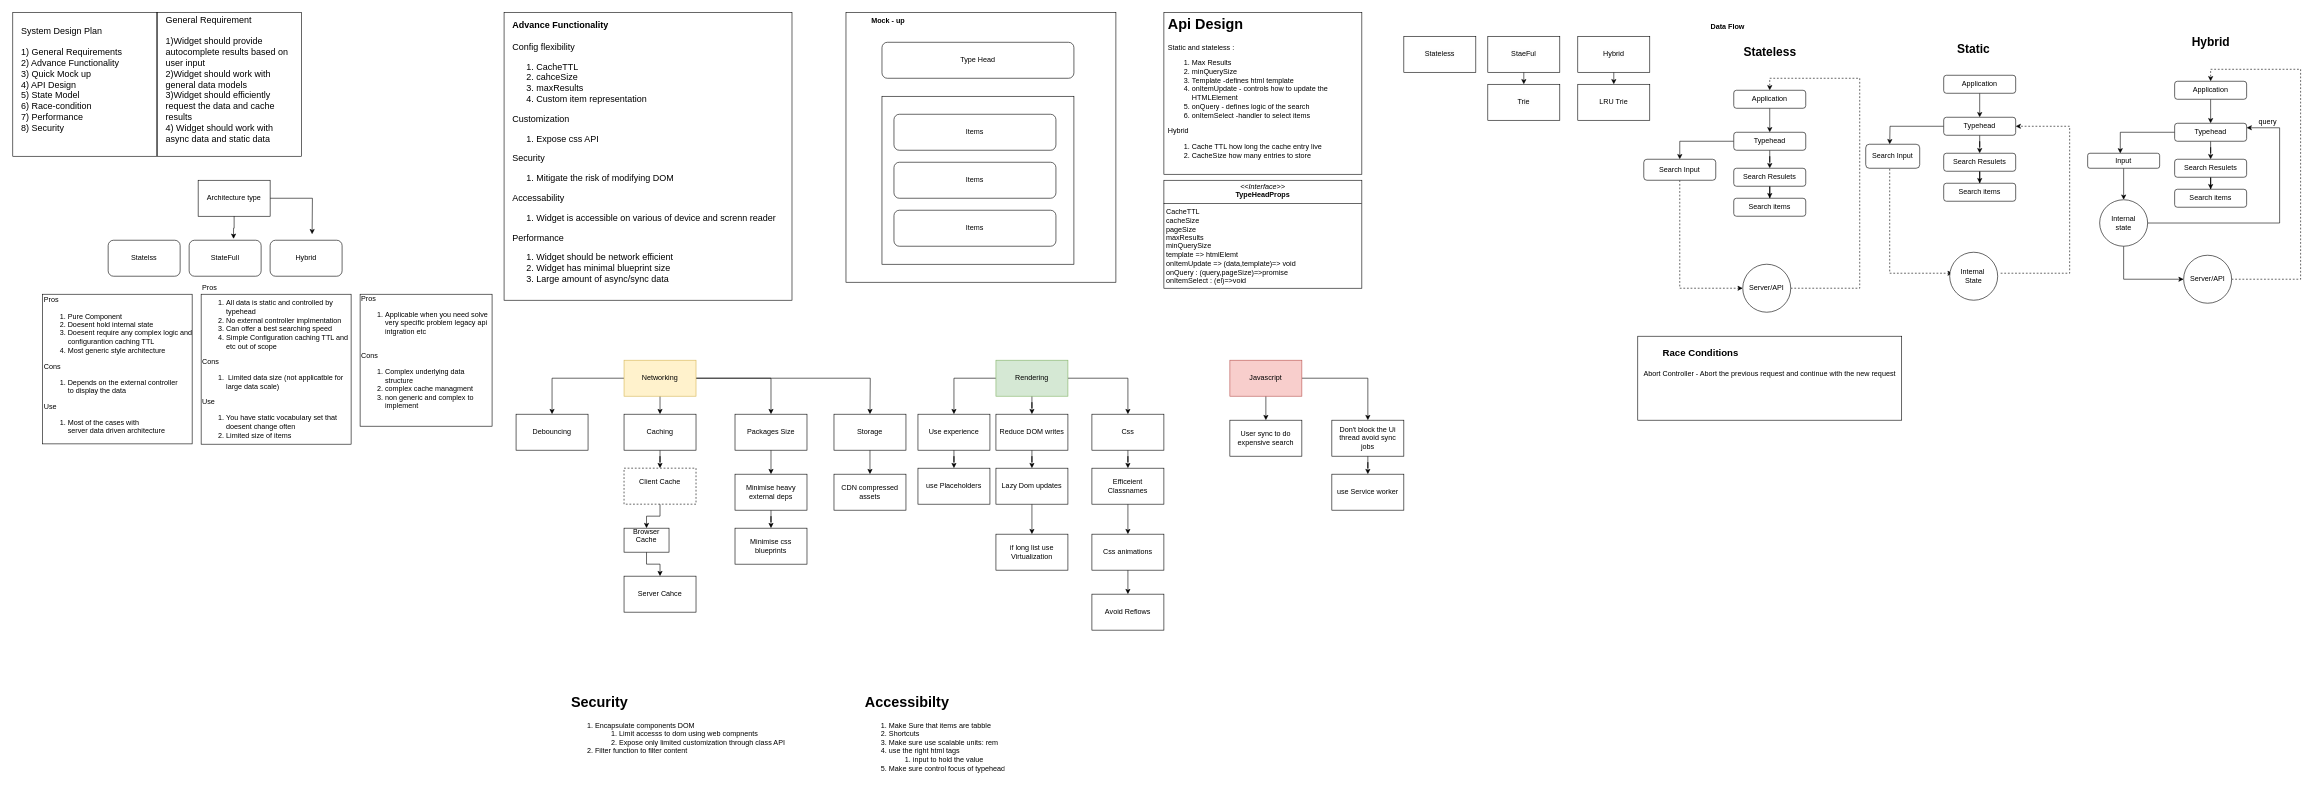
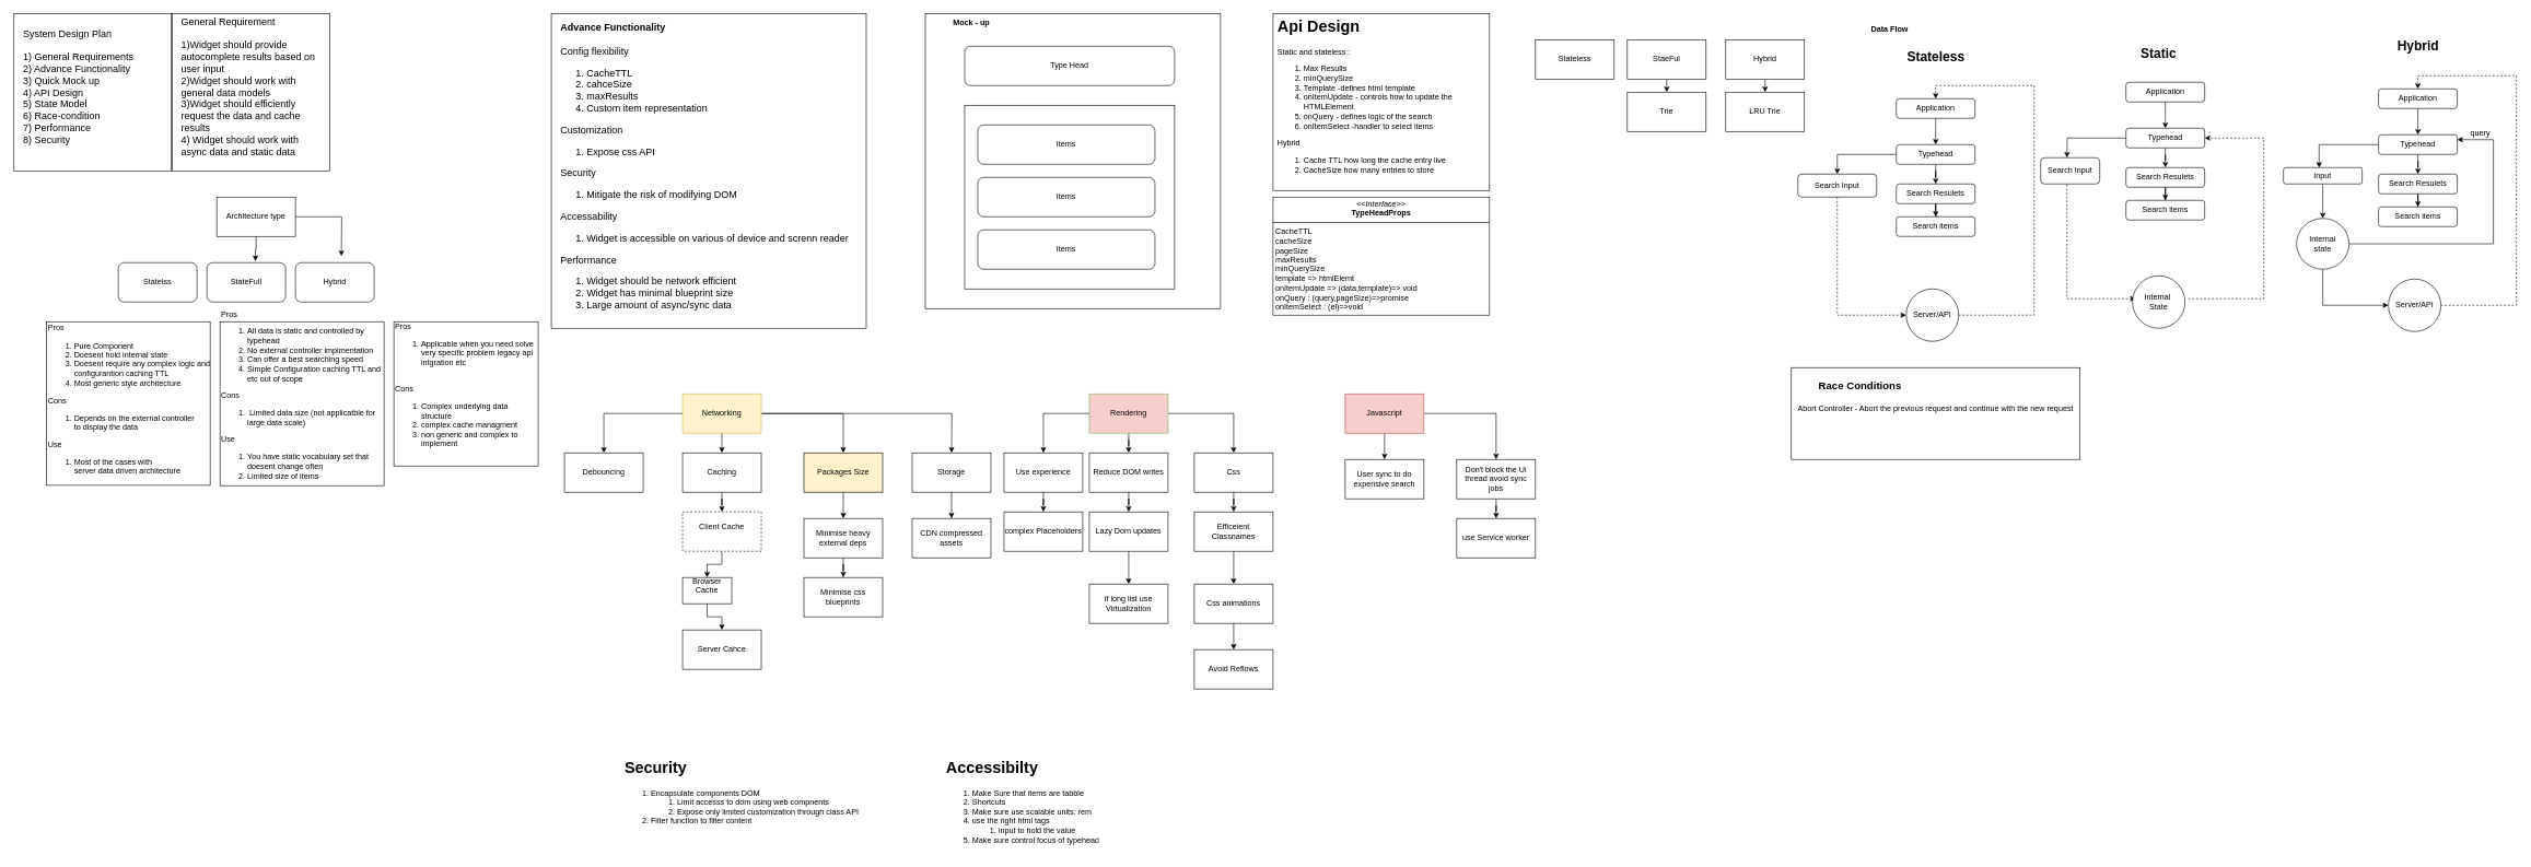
- <mxCell id="101" value="Rendering" style="whiteSpace=wrap;html=1;fillColor=#d5e8d4;strokeColor=#82b366;" parent="1" vertex="1"><mxGeometry x="1659" y="600" width="120" height="60" as="geometry" /></mxCell>
+ <mxCell id="101" value="Rendering" style="whiteSpace=wrap;html=1;fillColor=#f8cecc;strokeColor=#82b366;" parent="1" vertex="1"><mxGeometry x="1659" y="600" width="120" height="60" as="geometry" /></mxCell>
- <mxCell id="91" value="Packages Size" style="whiteSpace=wrap;html=1;rounded=0;" parent="1" vertex="1"><mxGeometry x="1224" y="690" width="120" height="60" as="geometry" /></mxCell>
+ <mxCell id="91" value="Packages Size" style="whiteSpace=wrap;html=1;rounded=0;fillColor=#fff2cc;" parent="1" vertex="1"><mxGeometry x="1224" y="690" width="120" height="60" as="geometry" /></mxCell>
- <mxCell id="109" value="use Placeholders" style="whiteSpace=wrap;html=1;" parent="1" vertex="1"><mxGeometry x="1529" y="780" width="120" height="60" as="geometry" /></mxCell>
+ <mxCell id="109" value="complex Placeholders" style="whiteSpace=wrap;html=1;" parent="1" vertex="1"><mxGeometry x="1529" y="780" width="120" height="60" as="geometry" /></mxCell>
